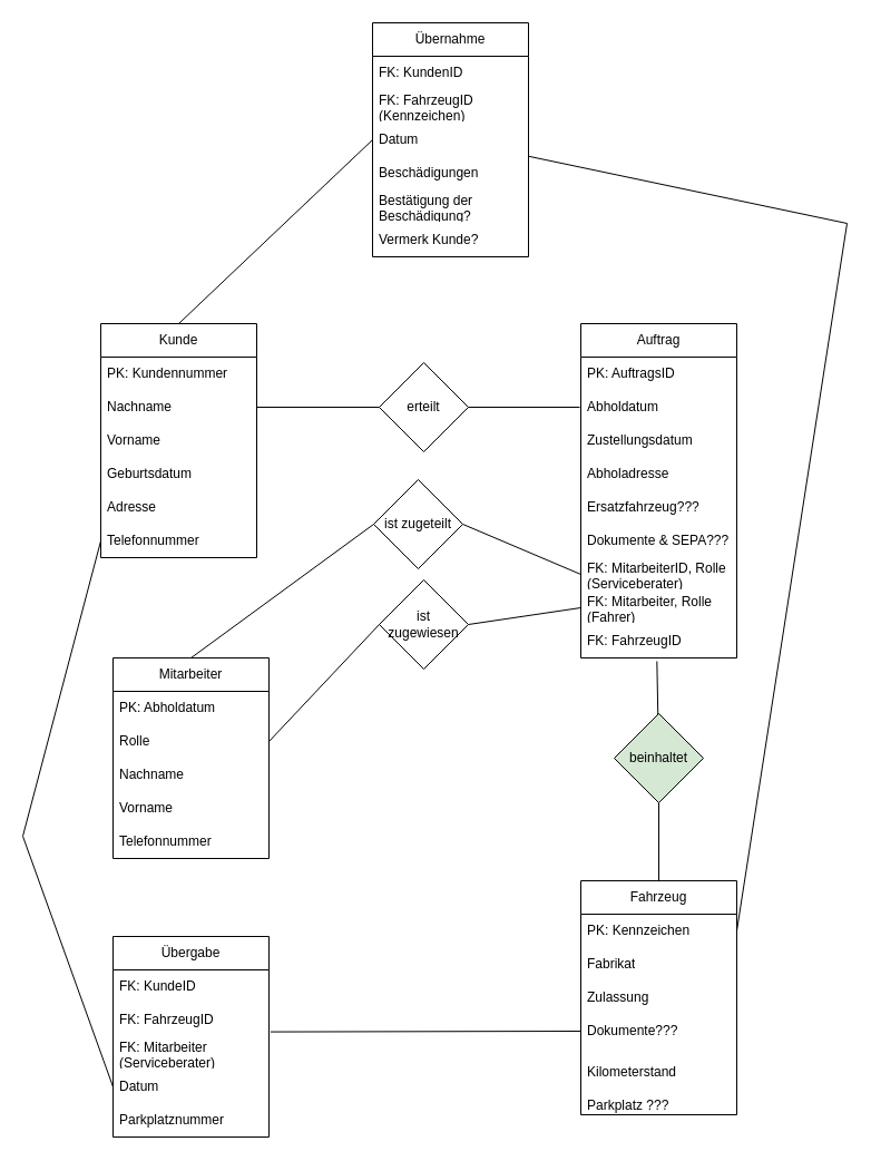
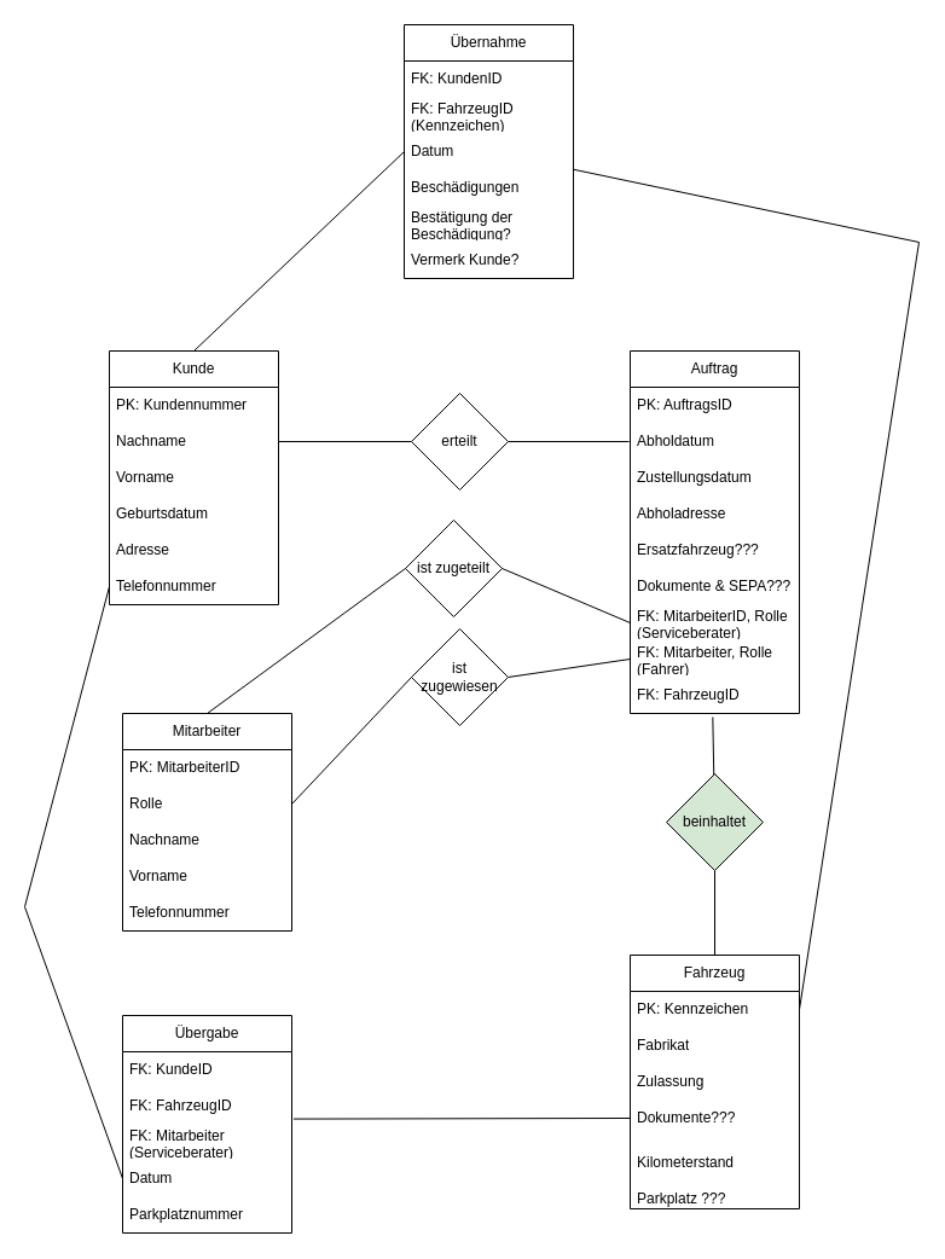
- <mxCell id="30" value="PK: Abholdatum" style="text;strokeColor=none;fillColor=none;align=left;verticalAlign=middle;spacingLeft=4;spacingRight=4;overflow=hidden;points=[[0,0.5],[1,0.5]];portConstraint=eastwest;rotatable=0;whiteSpace=wrap;html=1;" vertex="1" parent="29"><mxGeometry y="30" width="140" height="30" as="geometry" /></mxCell>
+ <mxCell id="30" value="PK: MitarbeiterID" style="text;strokeColor=none;fillColor=none;align=left;verticalAlign=middle;spacingLeft=4;spacingRight=4;overflow=hidden;points=[[0,0.5],[1,0.5]];portConstraint=eastwest;rotatable=0;whiteSpace=wrap;html=1;" vertex="1" parent="29"><mxGeometry y="30" width="140" height="30" as="geometry" /></mxCell>
